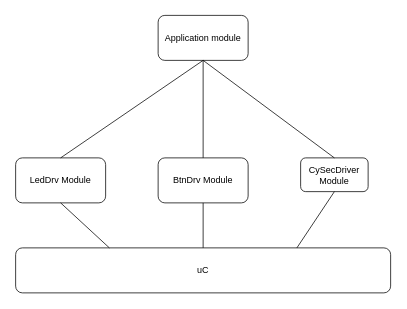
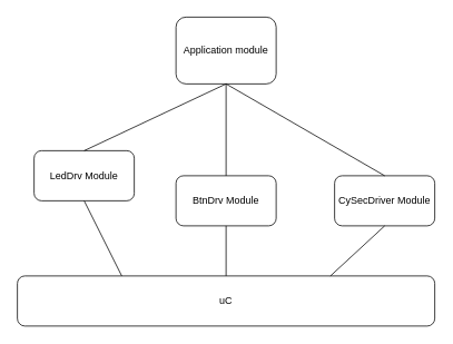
- <mxCell id="2" value="Application module" style="rounded=1;whiteSpace=wrap;html=1;" vertex="1" parent="1"><mxGeometry x="210" y="20" width="120" height="60" as="geometry" /></mxCell>
+ <mxCell id="2" value="Application module" style="rounded=1;whiteSpace=wrap;html=1;" vertex="1" parent="1"><mxGeometry x="210" y="20" width="120" height="80" as="geometry" /></mxCell>
- <mxCell id="5" value="CySecDriver Module" style="rounded=1;whiteSpace=wrap;html=1;" vertex="1" parent="1"><mxGeometry x="400" y="210" width="90" height="45" as="geometry" /></mxCell>
+ <mxCell id="5" value="CySecDriver Module" style="rounded=1;whiteSpace=wrap;html=1;" vertex="1" parent="1"><mxGeometry x="400" y="210" width="120" height="60" as="geometry" /></mxCell>
- <mxCell id="3" value="LedDrv Module" style="rounded=1;whiteSpace=wrap;html=1;" vertex="1" parent="1"><mxGeometry x="20" y="210" width="120" height="60" as="geometry" /></mxCell>
+ <mxCell id="3" value="LedDrv Module" style="rounded=1;whiteSpace=wrap;html=1;" vertex="1" parent="1"><mxGeometry x="40" y="180" width="120" height="60" as="geometry" /></mxCell>
